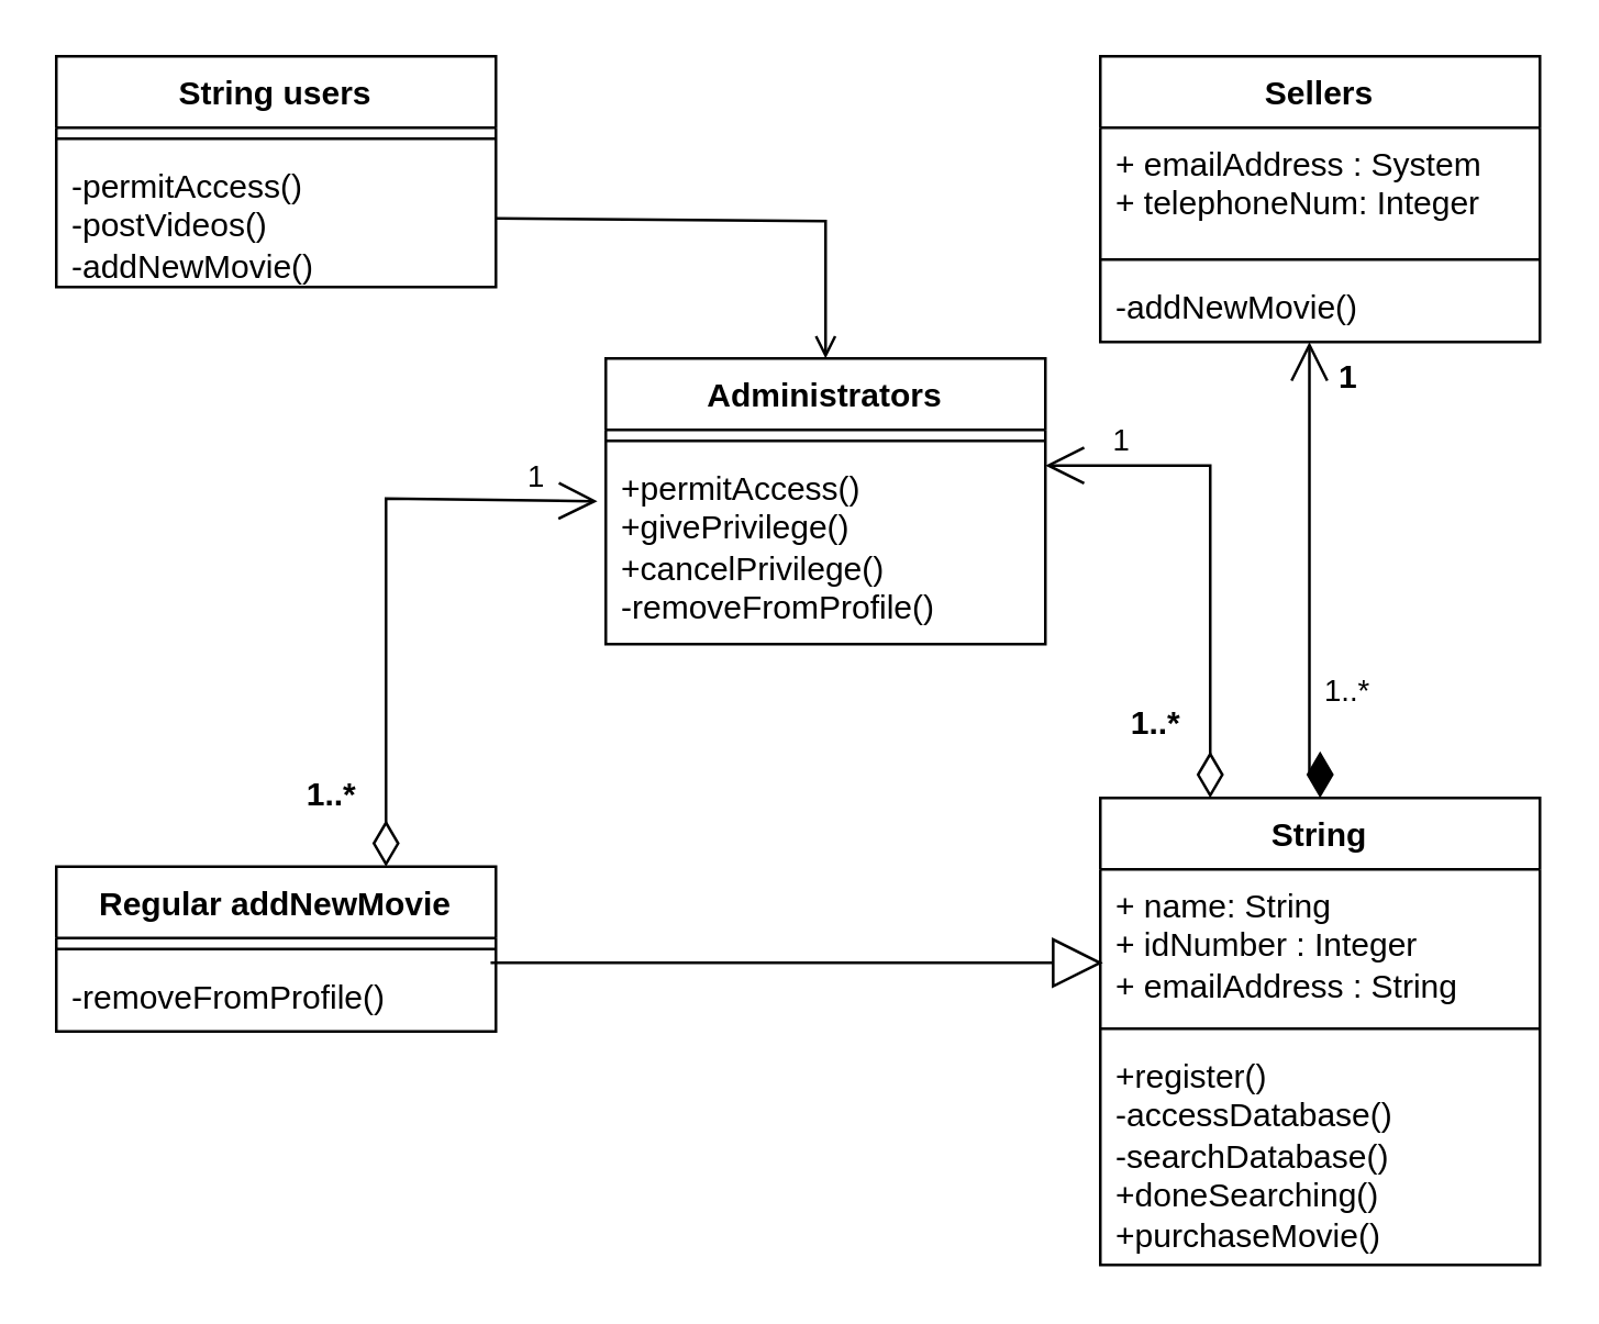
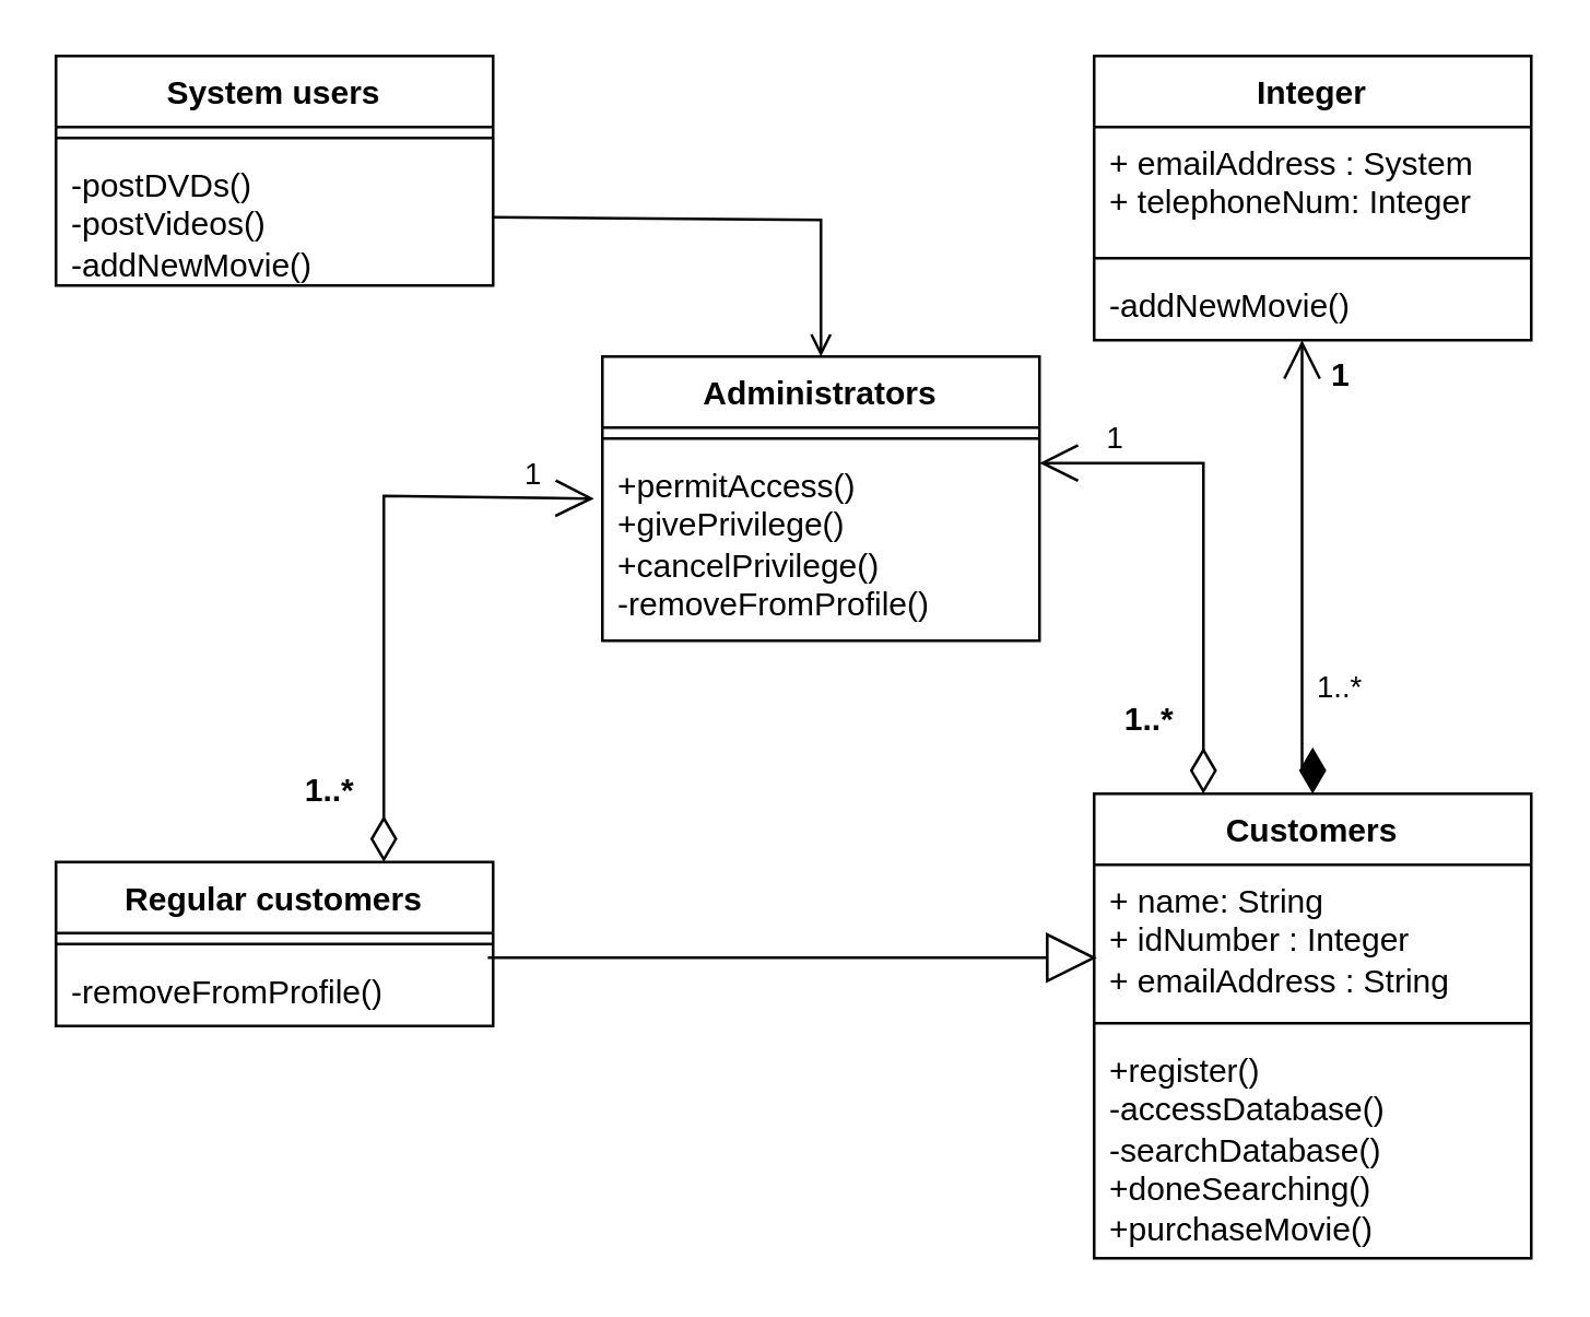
- <mxCell id="16" value="String users" style="swimlane;fontStyle=1;align=center;verticalAlign=top;childLayout=stackLayout;horizontal=1;startSize=26;horizontalStack=0;resizeParent=1;resizeParentMax=0;resizeLast=0;collapsible=1;marginBottom=0;whiteSpace=wrap;html=1;" vertex="1" parent="1"><mxGeometry x="20" y="20" width="160" height="84" as="geometry" /></mxCell>
+ <mxCell id="16" value="System users" style="swimlane;fontStyle=1;align=center;verticalAlign=top;childLayout=stackLayout;horizontal=1;startSize=26;horizontalStack=0;resizeParent=1;resizeParentMax=0;resizeLast=0;collapsible=1;marginBottom=0;whiteSpace=wrap;html=1;" vertex="1" parent="1"><mxGeometry x="20" y="20" width="160" height="84" as="geometry" /></mxCell>
- <mxCell id="12" value="Sellers" style="swimlane;fontStyle=1;align=center;verticalAlign=top;childLayout=stackLayout;horizontal=1;startSize=26;horizontalStack=0;resizeParent=1;resizeParentMax=0;resizeLast=0;collapsible=1;marginBottom=0;whiteSpace=wrap;html=1;" vertex="1" parent="1"><mxGeometry x="400" y="20" width="160" height="104" as="geometry" /></mxCell>
+ <mxCell id="12" value="Integer" style="swimlane;fontStyle=1;align=center;verticalAlign=top;childLayout=stackLayout;horizontal=1;startSize=26;horizontalStack=0;resizeParent=1;resizeParentMax=0;resizeLast=0;collapsible=1;marginBottom=0;whiteSpace=wrap;html=1;" vertex="1" parent="1"><mxGeometry x="400" y="20" width="160" height="104" as="geometry" /></mxCell>
- <mxCell id="18" value="-permitAccess()&lt;br&gt;-postVideos()&lt;br&gt;-addNewMovie()" style="text;strokeColor=none;fillColor=none;align=left;verticalAlign=top;spacingLeft=4;spacingRight=4;overflow=hidden;rotatable=0;points=[[0,0.5],[1,0.5]];portConstraint=eastwest;whiteSpace=wrap;html=1;" vertex="1" parent="16"><mxGeometry y="34" width="160" height="50" as="geometry" /></mxCell>
+ <mxCell id="18" value="-postDVDs()&lt;br&gt;-postVideos()&lt;br&gt;-addNewMovie()" style="text;strokeColor=none;fillColor=none;align=left;verticalAlign=top;spacingLeft=4;spacingRight=4;overflow=hidden;rotatable=0;points=[[0,0.5],[1,0.5]];portConstraint=eastwest;whiteSpace=wrap;html=1;" vertex="1" parent="16"><mxGeometry y="34" width="160" height="50" as="geometry" /></mxCell>
- <mxCell id="8" value="String" style="swimlane;fontStyle=1;align=center;verticalAlign=top;childLayout=stackLayout;horizontal=1;startSize=26;horizontalStack=0;resizeParent=1;resizeParentMax=0;resizeLast=0;collapsible=1;marginBottom=0;whiteSpace=wrap;html=1;" vertex="1" parent="1"><mxGeometry x="400" y="290" width="160" height="170" as="geometry" /></mxCell>
+ <mxCell id="8" value="Customers" style="swimlane;fontStyle=1;align=center;verticalAlign=top;childLayout=stackLayout;horizontal=1;startSize=26;horizontalStack=0;resizeParent=1;resizeParentMax=0;resizeLast=0;collapsible=1;marginBottom=0;whiteSpace=wrap;html=1;" vertex="1" parent="1"><mxGeometry x="400" y="290" width="160" height="170" as="geometry" /></mxCell>
- <mxCell id="5" value="Regular addNewMovie" style="swimlane;fontStyle=1;align=center;verticalAlign=top;childLayout=stackLayout;horizontal=1;startSize=26;horizontalStack=0;resizeParent=1;resizeParentMax=0;resizeLast=0;collapsible=1;marginBottom=0;whiteSpace=wrap;html=1;" vertex="1" parent="1"><mxGeometry x="20" y="315" width="160" height="60" as="geometry" /></mxCell>
+ <mxCell id="5" value="Regular customers" style="swimlane;fontStyle=1;align=center;verticalAlign=top;childLayout=stackLayout;horizontal=1;startSize=26;horizontalStack=0;resizeParent=1;resizeParentMax=0;resizeLast=0;collapsible=1;marginBottom=0;whiteSpace=wrap;html=1;" vertex="1" parent="1"><mxGeometry x="20" y="315" width="160" height="60" as="geometry" /></mxCell>
